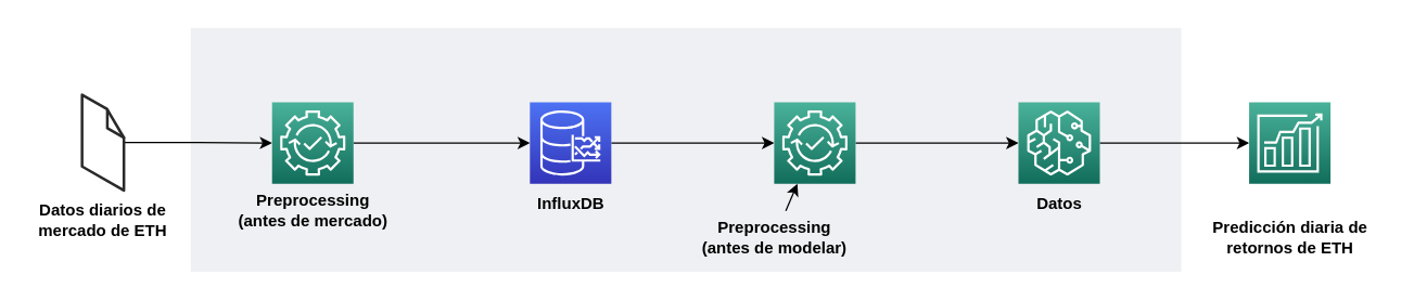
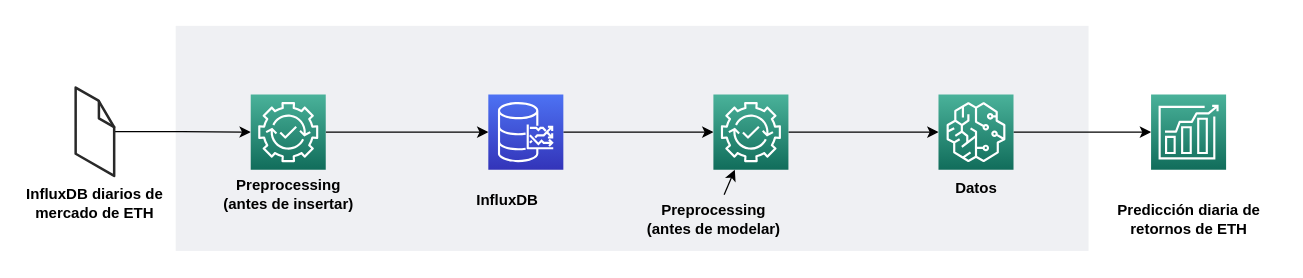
- <mxCell id="11" value="&lt;b&gt;InfluxDB&lt;/b&gt;" style="text;html=1;align=center;verticalAlign=middle;resizable=0;points=[];autosize=1;strokeColor=none;fillColor=none;" parent="1" vertex="1"><mxGeometry x="390" y="140" width="60" height="20" as="geometry" /></mxCell>
+ <mxCell id="11" value="&lt;b&gt;InfluxDB&lt;/b&gt;" style="text;html=1;align=center;verticalAlign=middle;resizable=0;points=[];autosize=1;strokeColor=none;fillColor=none;" parent="1" vertex="1"><mxGeometry x="375" y="150" width="60" height="20" as="geometry" /></mxCell>
- <mxCell id="5" value="&lt;b&gt;&lt;br&gt;Datos diarios de &lt;br&gt;mercado de ETH&lt;br&gt;&lt;/b&gt;" style="text;html=1;align=center;verticalAlign=middle;resizable=0;points=[];autosize=1;strokeColor=none;fillColor=none;" parent="1" vertex="1"><mxGeometry x="20.4" y="130" width="110" height="50" as="geometry" /></mxCell>
+ <mxCell id="5" value="&lt;b&gt;&lt;br&gt;InfluxDB diarios de &lt;br&gt;mercado de ETH&lt;br&gt;&lt;/b&gt;" style="text;html=1;align=center;verticalAlign=middle;resizable=0;points=[];autosize=1;strokeColor=none;fillColor=none;" parent="1" vertex="1"><mxGeometry x="20.4" y="130" width="110" height="50" as="geometry" /></mxCell>
- <mxCell id="10" value="&lt;b&gt;Preprocessing&lt;br&gt;(antes de mercado)&lt;br&gt;&lt;/b&gt;" style="text;html=1;align=center;verticalAlign=middle;resizable=0;points=[];autosize=1;strokeColor=none;fillColor=none;" parent="1" vertex="1"><mxGeometry x="165" y="135" width="130" height="40" as="geometry" /></mxCell>
+ <mxCell id="10" value="&lt;b&gt;Preprocessing&lt;br&gt;(antes de insertar)&lt;br&gt;&lt;/b&gt;" style="text;html=1;align=center;verticalAlign=middle;resizable=0;points=[];autosize=1;strokeColor=none;fillColor=none;" parent="1" vertex="1"><mxGeometry x="165" y="135" width="130" height="40" as="geometry" /></mxCell>
